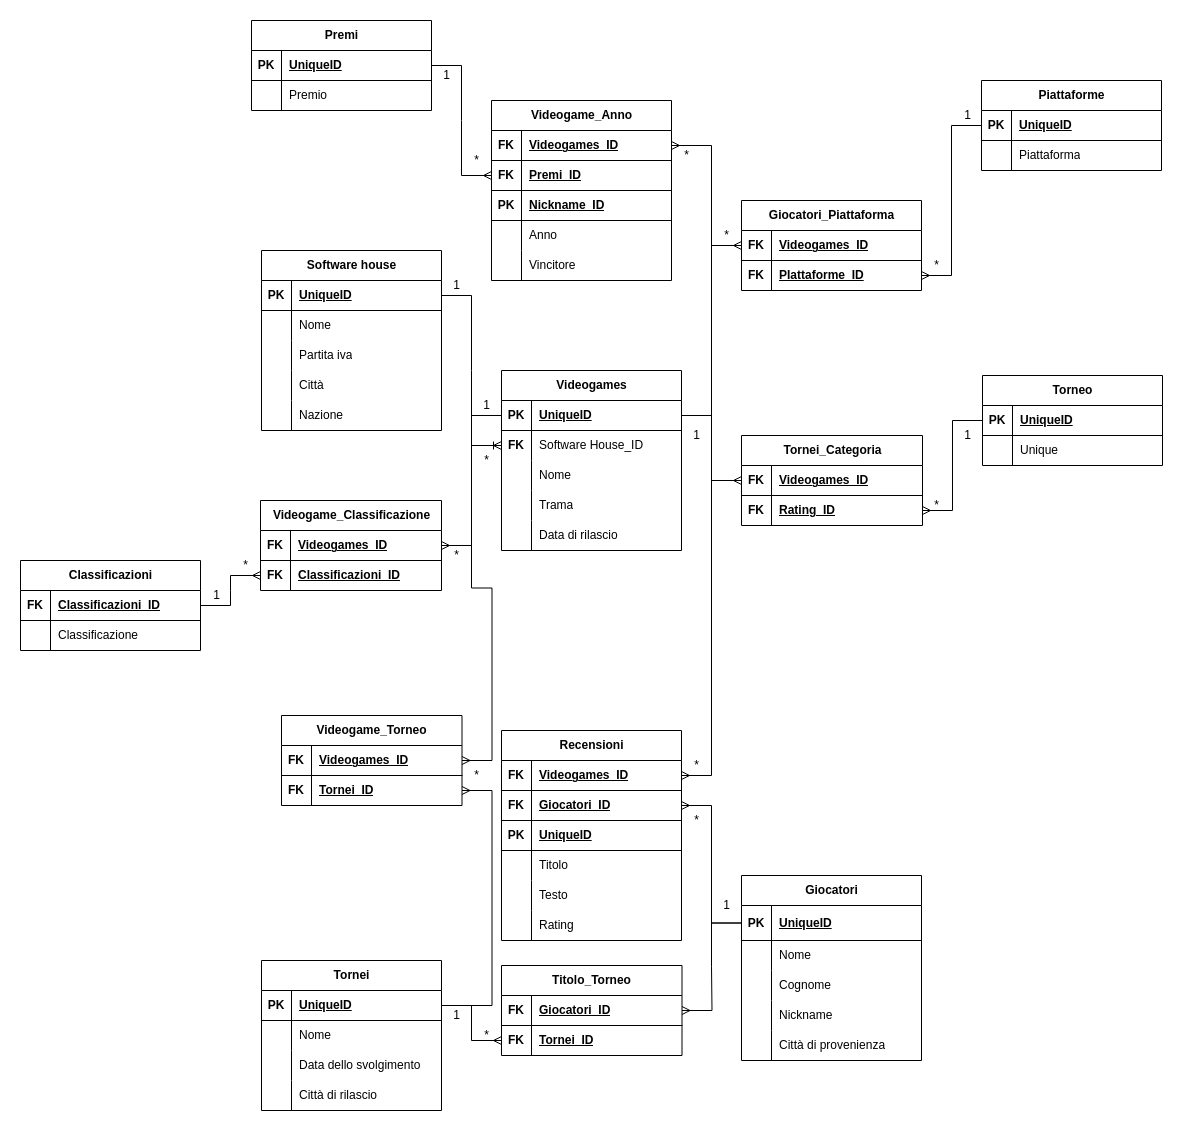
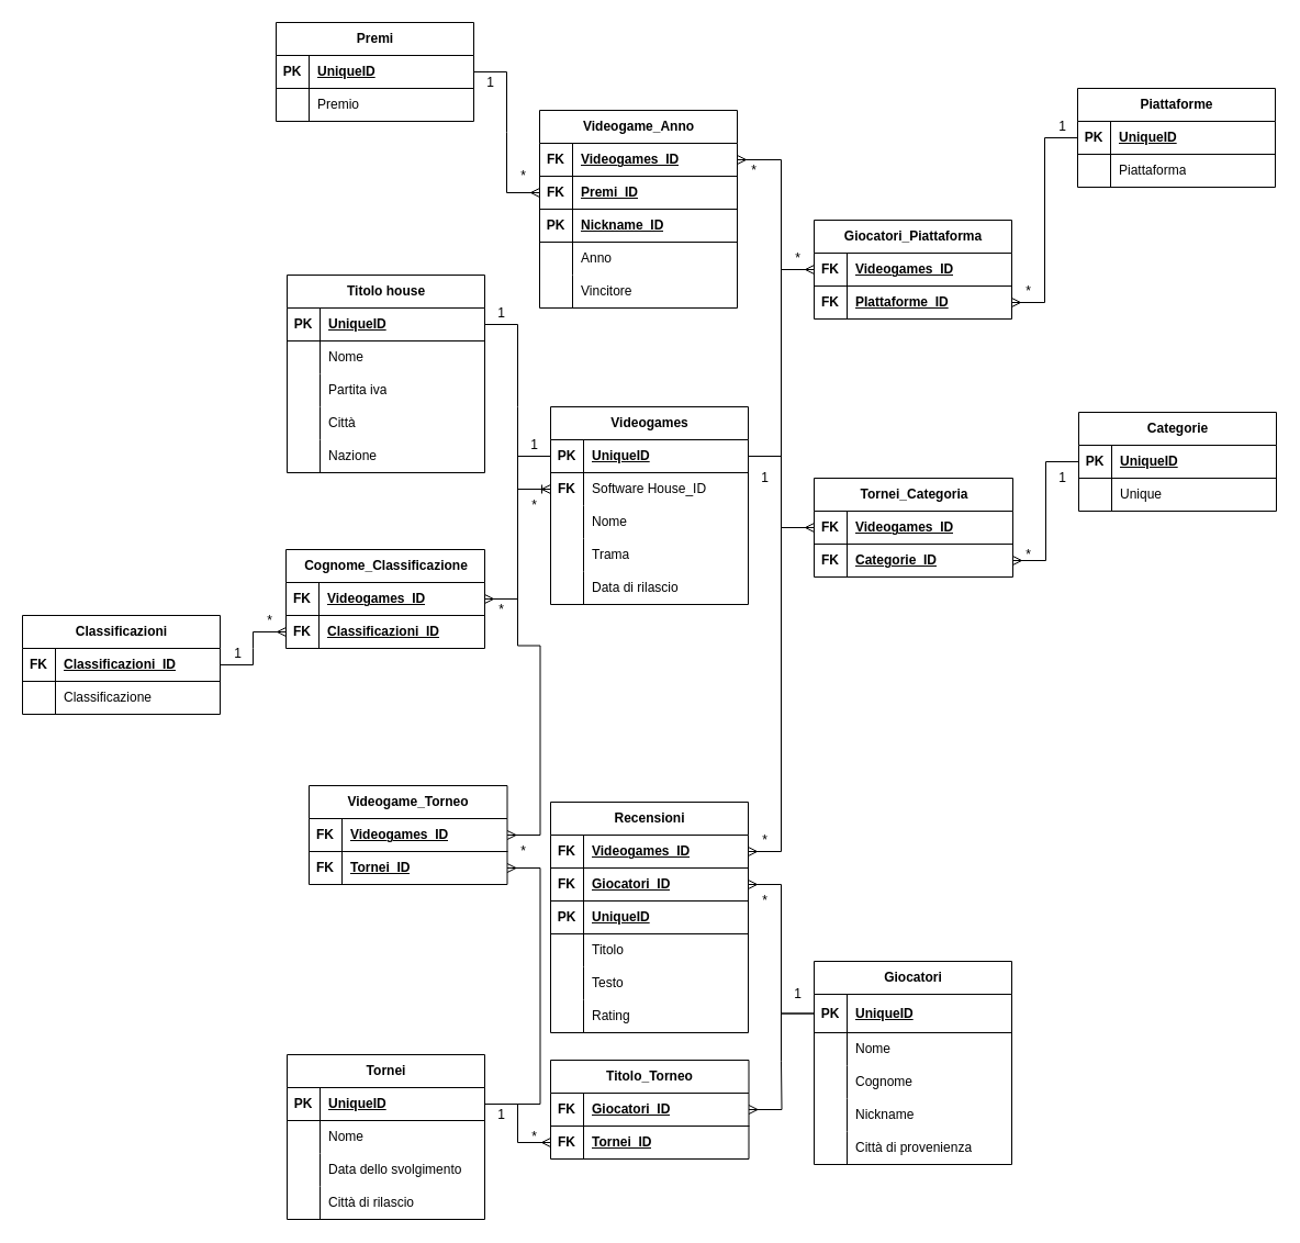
- <mxCell id="18" value="Software house" style="shape=table;startSize=30;container=1;collapsible=1;childLayout=tableLayout;fixedRows=1;rowLines=0;fontStyle=1;align=center;resizeLast=1;html=1;" parent="1" vertex="1"><mxGeometry x="261" y="250" width="180" height="180" as="geometry" /></mxCell>
+ <mxCell id="18" value="Titolo house" style="shape=table;startSize=30;container=1;collapsible=1;childLayout=tableLayout;fixedRows=1;rowLines=0;fontStyle=1;align=center;resizeLast=1;html=1;" parent="1" vertex="1"><mxGeometry x="261" y="250" width="180" height="180" as="geometry" /></mxCell>
- <mxCell id="41" value="Torneo" style="shape=table;startSize=30;container=1;collapsible=1;childLayout=tableLayout;fixedRows=1;rowLines=0;fontStyle=1;align=center;resizeLast=1;html=1;" parent="1" vertex="1"><mxGeometry x="982" y="375" width="180" height="90" as="geometry" /></mxCell>
+ <mxCell id="41" value="Categorie" style="shape=table;startSize=30;container=1;collapsible=1;childLayout=tableLayout;fixedRows=1;rowLines=0;fontStyle=1;align=center;resizeLast=1;html=1;" parent="1" vertex="1"><mxGeometry x="982" y="375" width="180" height="90" as="geometry" /></mxCell>
- <mxCell id="112" value="Rating_ID" style="shape=partialRectangle;connectable=0;fillColor=none;top=0;left=0;bottom=0;right=0;align=left;spacingLeft=6;overflow=hidden;whiteSpace=wrap;html=1;fontStyle=5" parent="110" vertex="1"><mxGeometry x="30" width="151" height="30" as="geometry"><mxRectangle width="151" height="30" as="alternateBounds" /></mxGeometry></mxCell>
+ <mxCell id="112" value="Categorie_ID" style="shape=partialRectangle;connectable=0;fillColor=none;top=0;left=0;bottom=0;right=0;align=left;spacingLeft=6;overflow=hidden;whiteSpace=wrap;html=1;fontStyle=5" parent="110" vertex="1"><mxGeometry x="30" width="151" height="30" as="geometry"><mxRectangle width="151" height="30" as="alternateBounds" /></mxGeometry></mxCell>
- <mxCell id="145" value="Videogame_Classificazione" style="shape=table;startSize=30;container=1;collapsible=1;childLayout=tableLayout;fixedRows=1;rowLines=0;fontStyle=1;align=center;resizeLast=1;html=1;" parent="1" vertex="1"><mxGeometry x="260" y="500" width="181" height="90" as="geometry" /></mxCell>
+ <mxCell id="145" value="Cognome_Classificazione" style="shape=table;startSize=30;container=1;collapsible=1;childLayout=tableLayout;fixedRows=1;rowLines=0;fontStyle=1;align=center;resizeLast=1;html=1;" parent="1" vertex="1"><mxGeometry x="260" y="500" width="181" height="90" as="geometry" /></mxCell>
